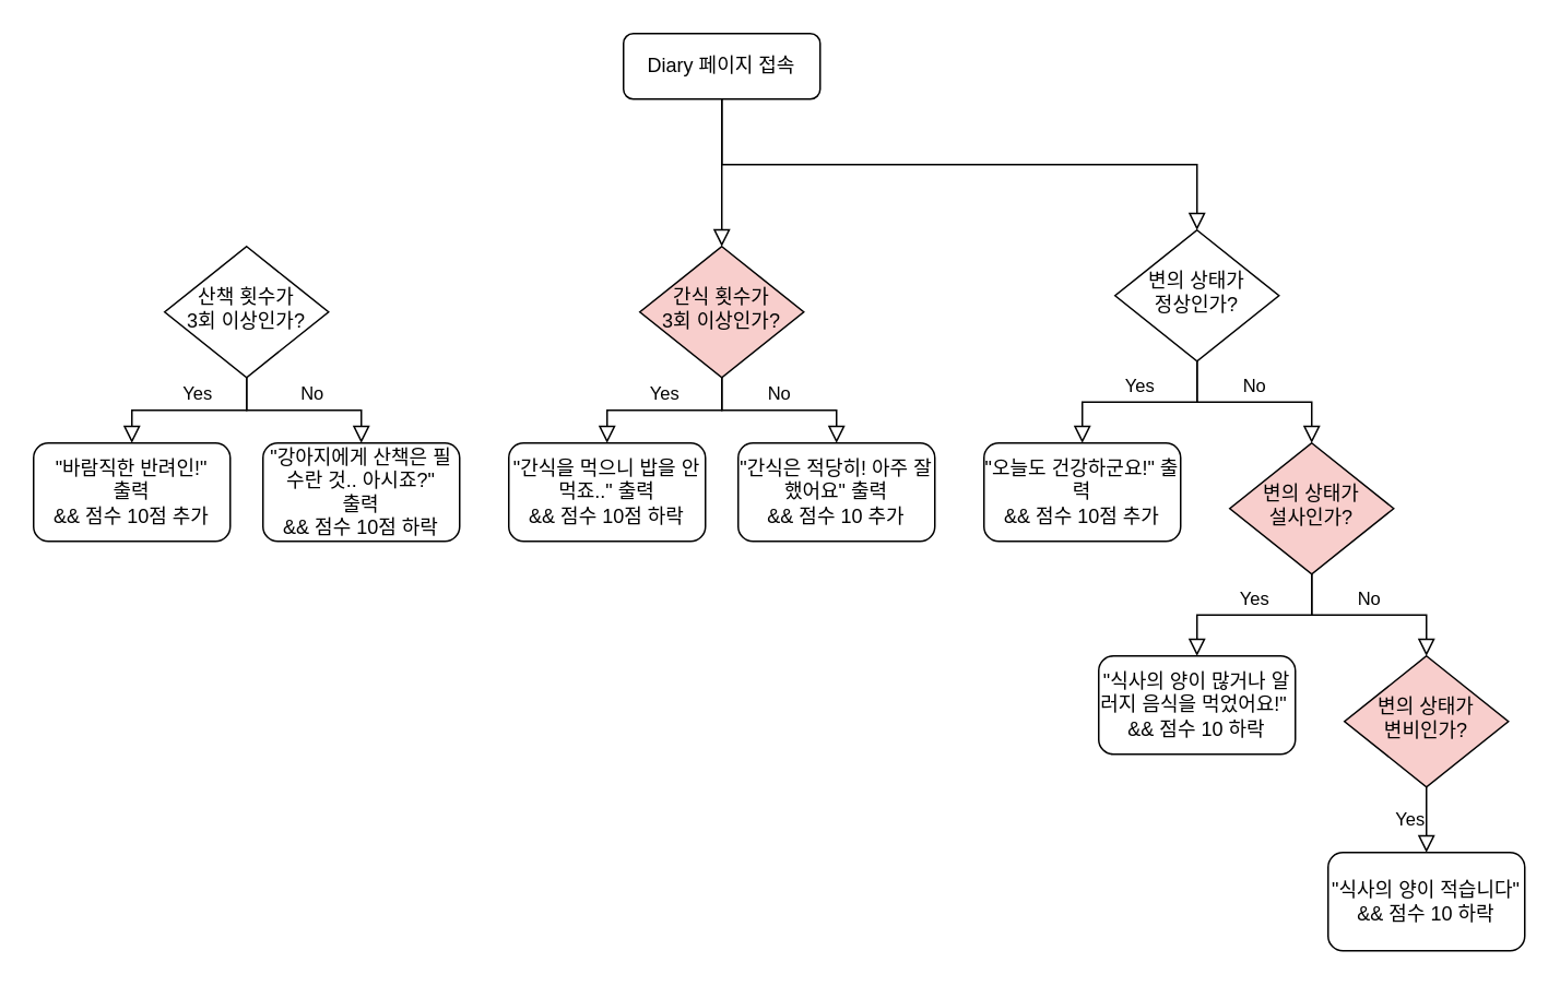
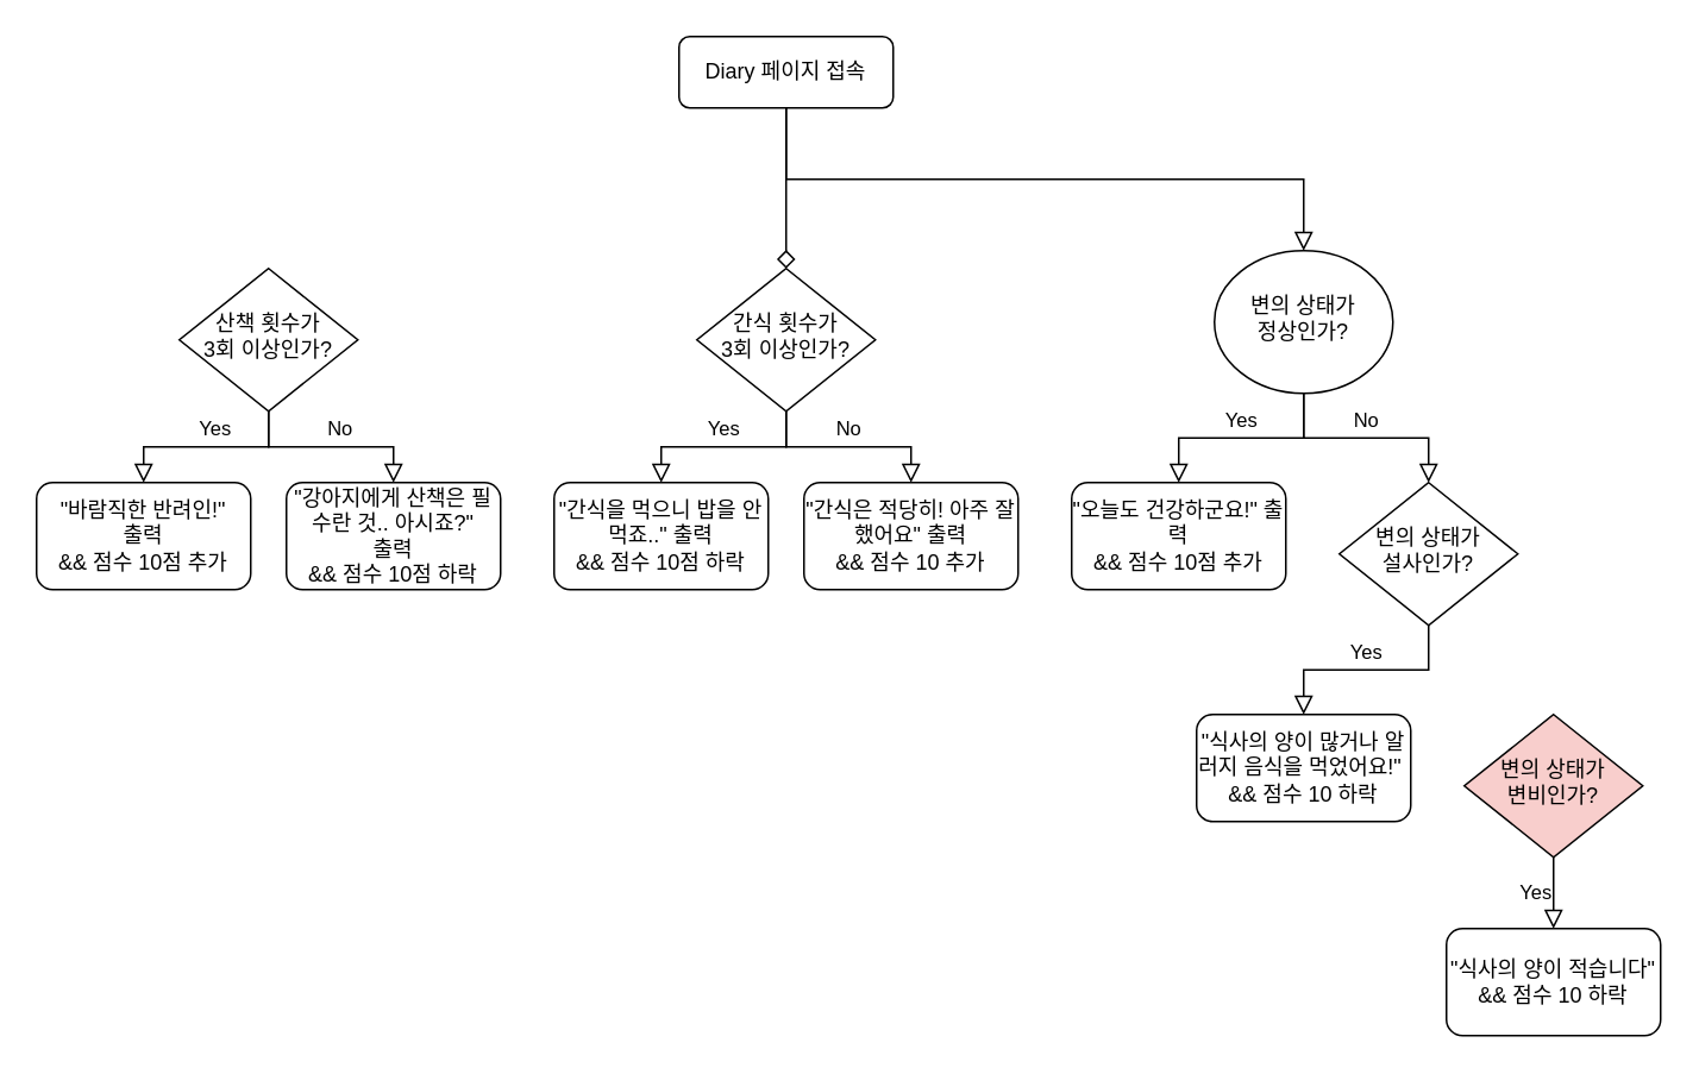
- <mxCell id="4" value="" style="edgeStyle=orthogonalEdgeStyle;rounded=0;html=1;jettySize=auto;orthogonalLoop=1;fontSize=11;endArrow=block;endFill=0;endSize=8;strokeWidth=1;shadow=0;labelBackgroundColor=none;exitX=0.5;exitY=1;exitDx=0;exitDy=0;entryX=0.5;entryY=0;entryDx=0;entryDy=0;" parent="1" source="2" target="8" edge="1"><mxGeometry y="10" relative="1" as="geometry"><mxPoint as="offset" /><mxPoint x="480" y="120" as="targetPoint" /><Array as="points"><mxPoint x="440" y="140" /><mxPoint x="440" y="140" /></Array></mxGeometry></mxCell>
+ <mxCell id="4" value="" style="edgeStyle=orthogonalEdgeStyle;rounded=0;html=1;jettySize=auto;orthogonalLoop=1;fontSize=11;endArrow=diamond;endFill=0;endSize=8;strokeWidth=1;shadow=0;labelBackgroundColor=none;exitX=0.5;exitY=1;exitDx=0;exitDy=0;entryX=0.5;entryY=0;entryDx=0;entryDy=0;" parent="1" source="2" target="8" edge="1"><mxGeometry y="10" relative="1" as="geometry"><mxPoint as="offset" /><mxPoint x="480" y="120" as="targetPoint" /><Array as="points"><mxPoint x="440" y="140" /><mxPoint x="440" y="140" /></Array></mxGeometry></mxCell>
- <mxCell id="12" value="변의 상태가&lt;br&gt;정상인가?" style="rhombus;whiteSpace=wrap;html=1;shadow=0;fontFamily=Helvetica;fontSize=12;align=center;strokeWidth=1;spacing=6;spacingTop=-4;" vertex="1" parent="1"><mxGeometry x="680" y="140" width="100" height="80" as="geometry" /></mxCell>
+ <mxCell id="12" value="변의 상태가&lt;br&gt;정상인가?" style="ellipse;whiteSpace=wrap;html=1;shadow=0;fontFamily=Helvetica;fontSize=12;align=center;strokeWidth=1;spacing=6;spacingTop=-4;" vertex="1" parent="1"><mxGeometry x="680" y="140" width="100" height="80" as="geometry" /></mxCell>
- <mxCell id="8" value="간식 횟수가&lt;br&gt;3회 이상인가?" style="rhombus;whiteSpace=wrap;html=1;shadow=0;fontFamily=Helvetica;fontSize=12;align=center;strokeWidth=1;spacing=6;spacingTop=-4;fillColor=#f8cecc;" parent="1" vertex="1"><mxGeometry x="390" y="150" width="100" height="80" as="geometry" /></mxCell>
+ <mxCell id="8" value="간식 횟수가&lt;br&gt;3회 이상인가?" style="rhombus;whiteSpace=wrap;html=1;shadow=0;fontFamily=Helvetica;fontSize=12;align=center;strokeWidth=1;spacing=6;spacingTop=-4;" parent="1" vertex="1"><mxGeometry x="390" y="150" width="100" height="80" as="geometry" /></mxCell>
- <mxCell id="20" value="변의 상태가&lt;br&gt;설사인가?" style="rhombus;whiteSpace=wrap;html=1;shadow=0;fontFamily=Helvetica;fontSize=12;align=center;strokeWidth=1;spacing=6;spacingTop=-4;fillColor=#f8cecc;" vertex="1" parent="1"><mxGeometry x="750" y="270" width="100" height="80" as="geometry" /></mxCell>
+ <mxCell id="20" value="변의 상태가&lt;br&gt;설사인가?" style="rhombus;whiteSpace=wrap;html=1;shadow=0;fontFamily=Helvetica;fontSize=12;align=center;strokeWidth=1;spacing=6;spacingTop=-4;" vertex="1" parent="1"><mxGeometry x="750" y="270" width="100" height="80" as="geometry" /></mxCell>
- <mxCell id="22" value="No" style="edgeStyle=orthogonalEdgeStyle;rounded=0;html=1;jettySize=auto;orthogonalLoop=1;fontSize=11;endArrow=block;endFill=0;endSize=8;strokeWidth=1;shadow=0;labelBackgroundColor=none;exitX=0.5;exitY=1;exitDx=0;exitDy=0;entryX=0.5;entryY=0;entryDx=0;entryDy=0;" edge="1" parent="1" source="20" target="24"><mxGeometry y="10" relative="1" as="geometry"><mxPoint as="offset" /><mxPoint x="740" y="230" as="sourcePoint" /><mxPoint x="870" y="380" as="targetPoint" /></mxGeometry></mxCell>
